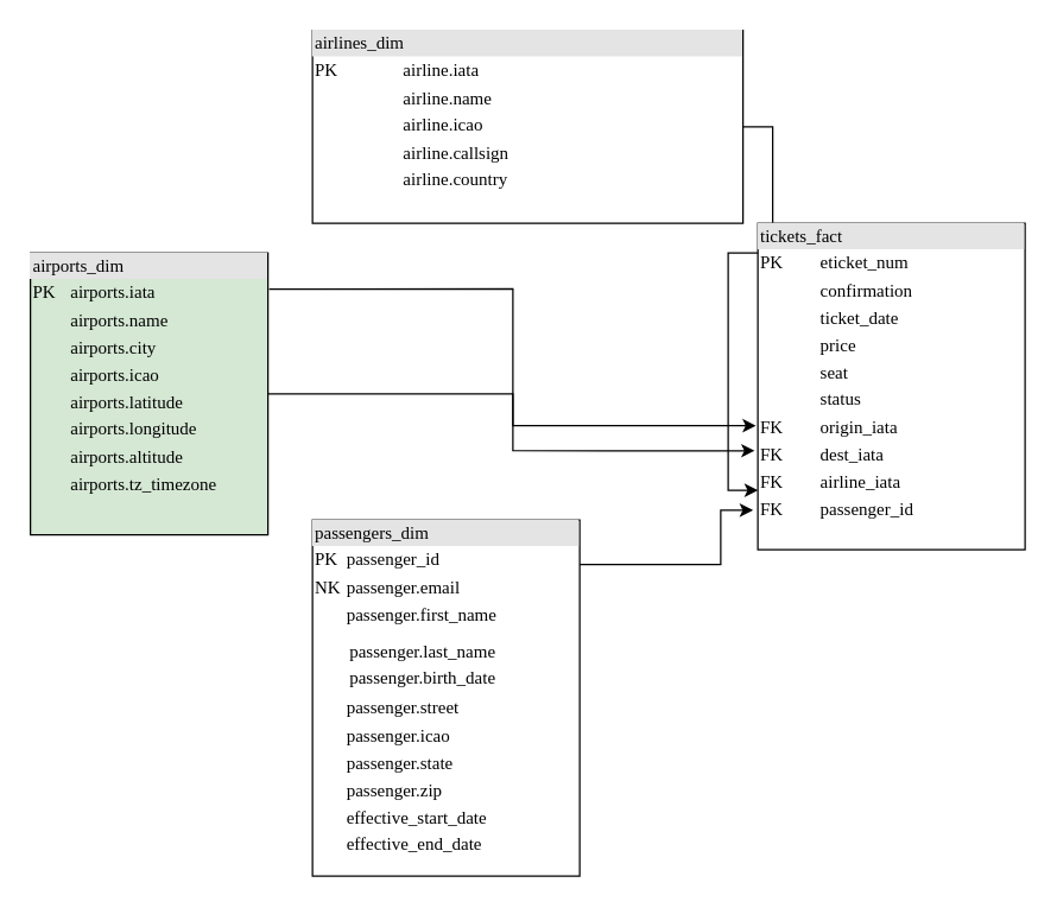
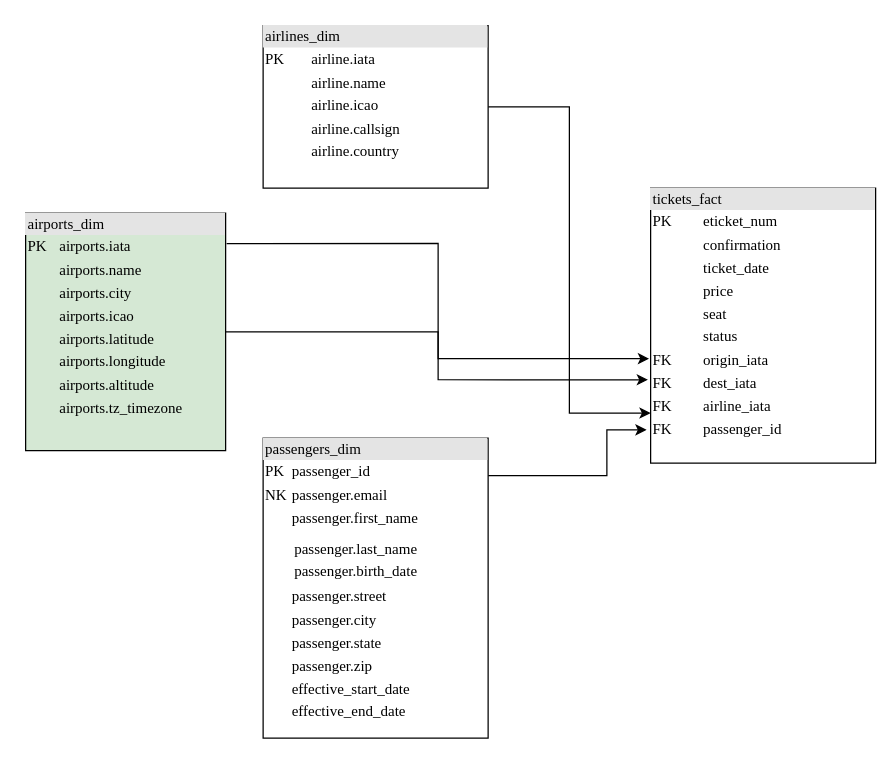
- <mxCell id="3" value="&lt;div style=&quot;box-sizing: border-box ; width: 100% ; background: #e4e4e4 ; padding: 2px&quot;&gt;airlines_dim&lt;/div&gt;&lt;table style=&quot;width: 100% ; font-size: 1em&quot; cellpadding=&quot;2&quot; cellspacing=&quot;0&quot;&gt;&lt;tbody&gt;&lt;tr&gt;&lt;td&gt;PK&lt;/td&gt;&lt;td&gt;airline.iata&lt;/td&gt;&lt;/tr&gt;&lt;tr&gt;&lt;td&gt;&lt;br&gt;&lt;/td&gt;&lt;td&gt;airline.name&lt;/td&gt;&lt;/tr&gt;&lt;tr&gt;&lt;td&gt;&lt;/td&gt;&lt;td&gt;airline.icao&lt;/td&gt;&lt;/tr&gt;&lt;tr&gt;&lt;td&gt;&lt;br&gt;&lt;/td&gt;&lt;td&gt;airline.callsign&lt;br&gt;&lt;/td&gt;&lt;/tr&gt;&lt;tr&gt;&lt;td&gt;&lt;br&gt;&lt;/td&gt;&lt;td&gt;airline.country&lt;/td&gt;&lt;/tr&gt;&lt;/tbody&gt;&lt;/table&gt;" style="verticalAlign=top;align=left;overflow=fill;html=1;rounded=0;shadow=0;comic=0;labelBackgroundColor=none;strokeWidth=1;fontFamily=Verdana;fontSize=12" parent="1" vertex="1"><mxGeometry x="210" y="20" width="290" height="130" as="geometry" /></mxCell>
+ <mxCell id="3" value="&lt;div style=&quot;box-sizing: border-box ; width: 100% ; background: #e4e4e4 ; padding: 2px&quot;&gt;airlines_dim&lt;/div&gt;&lt;table style=&quot;width: 100% ; font-size: 1em&quot; cellpadding=&quot;2&quot; cellspacing=&quot;0&quot;&gt;&lt;tbody&gt;&lt;tr&gt;&lt;td&gt;PK&lt;/td&gt;&lt;td&gt;airline.iata&lt;/td&gt;&lt;/tr&gt;&lt;tr&gt;&lt;td&gt;&lt;br&gt;&lt;/td&gt;&lt;td&gt;airline.name&lt;/td&gt;&lt;/tr&gt;&lt;tr&gt;&lt;td&gt;&lt;/td&gt;&lt;td&gt;airline.icao&lt;/td&gt;&lt;/tr&gt;&lt;tr&gt;&lt;td&gt;&lt;br&gt;&lt;/td&gt;&lt;td&gt;airline.callsign&lt;br&gt;&lt;/td&gt;&lt;/tr&gt;&lt;tr&gt;&lt;td&gt;&lt;br&gt;&lt;/td&gt;&lt;td&gt;airline.country&lt;/td&gt;&lt;/tr&gt;&lt;/tbody&gt;&lt;/table&gt;" style="verticalAlign=top;align=left;overflow=fill;html=1;rounded=0;shadow=0;comic=0;labelBackgroundColor=none;strokeWidth=1;fontFamily=Verdana;fontSize=12" parent="1" vertex="1"><mxGeometry x="210" y="20" width="180" height="130" as="geometry" /></mxCell>
- <mxCell id="9" value="&lt;div style=&quot;box-sizing: border-box ; width: 100% ; background: #e4e4e4 ; padding: 2px&quot;&gt;tickets_fact&lt;/div&gt;&lt;table style=&quot;width: 100% ; font-size: 1em&quot; cellpadding=&quot;2&quot; cellspacing=&quot;0&quot;&gt;&lt;tbody&gt;&lt;tr&gt;&lt;td&gt;PK&lt;/td&gt;&lt;td&gt;eticket_num&lt;/td&gt;&lt;/tr&gt;&lt;tr&gt;&lt;td&gt;&lt;br&gt;&lt;/td&gt;&lt;td&gt;confirmation&lt;/td&gt;&lt;/tr&gt;&lt;tr&gt;&lt;td&gt;&lt;/td&gt;&lt;td&gt;ticket_date&lt;/td&gt;&lt;/tr&gt;&lt;tr&gt;&lt;td&gt;&lt;br&gt;&lt;/td&gt;&lt;td&gt;price&lt;br&gt;&lt;/td&gt;&lt;/tr&gt;&lt;tr&gt;&lt;td&gt;&lt;br&gt;&lt;/td&gt;&lt;td&gt;seat&lt;/td&gt;&lt;/tr&gt;&lt;tr&gt;&lt;td&gt;&lt;br&gt;&lt;/td&gt;&lt;td&gt;status&lt;/td&gt;&lt;/tr&gt;&lt;tr&gt;&lt;td&gt;FK&lt;/td&gt;&lt;td&gt;origin_iata&lt;/td&gt;&lt;/tr&gt;&lt;tr&gt;&lt;td&gt;FK&lt;/td&gt;&lt;td&gt;dest_iata&lt;/td&gt;&lt;/tr&gt;&lt;tr&gt;&lt;td&gt;FK&lt;/td&gt;&lt;td&gt;airline_iata&lt;/td&gt;&lt;/tr&gt;&lt;tr&gt;&lt;td&gt;FK&lt;/td&gt;&lt;td&gt;passenger_id&lt;/td&gt;&lt;/tr&gt;&lt;/tbody&gt;&lt;/table&gt;" style="verticalAlign=top;align=left;overflow=fill;html=1;rounded=0;shadow=0;comic=0;labelBackgroundColor=none;strokeWidth=1;fontFamily=Verdana;fontSize=12" vertex="1" parent="1"><mxGeometry x="510" y="150" width="180" height="220" as="geometry" /></mxCell>
+ <mxCell id="9" value="&lt;div style=&quot;box-sizing: border-box ; width: 100% ; background: #e4e4e4 ; padding: 2px&quot;&gt;tickets_fact&lt;/div&gt;&lt;table style=&quot;width: 100% ; font-size: 1em&quot; cellpadding=&quot;2&quot; cellspacing=&quot;0&quot;&gt;&lt;tbody&gt;&lt;tr&gt;&lt;td&gt;PK&lt;/td&gt;&lt;td&gt;eticket_num&lt;/td&gt;&lt;/tr&gt;&lt;tr&gt;&lt;td&gt;&lt;br&gt;&lt;/td&gt;&lt;td&gt;confirmation&lt;/td&gt;&lt;/tr&gt;&lt;tr&gt;&lt;td&gt;&lt;/td&gt;&lt;td&gt;ticket_date&lt;/td&gt;&lt;/tr&gt;&lt;tr&gt;&lt;td&gt;&lt;br&gt;&lt;/td&gt;&lt;td&gt;price&lt;br&gt;&lt;/td&gt;&lt;/tr&gt;&lt;tr&gt;&lt;td&gt;&lt;br&gt;&lt;/td&gt;&lt;td&gt;seat&lt;/td&gt;&lt;/tr&gt;&lt;tr&gt;&lt;td&gt;&lt;br&gt;&lt;/td&gt;&lt;td&gt;status&lt;/td&gt;&lt;/tr&gt;&lt;tr&gt;&lt;td&gt;FK&lt;/td&gt;&lt;td&gt;origin_iata&lt;/td&gt;&lt;/tr&gt;&lt;tr&gt;&lt;td&gt;FK&lt;/td&gt;&lt;td&gt;dest_iata&lt;/td&gt;&lt;/tr&gt;&lt;tr&gt;&lt;td&gt;FK&lt;/td&gt;&lt;td&gt;airline_iata&lt;/td&gt;&lt;/tr&gt;&lt;tr&gt;&lt;td&gt;FK&lt;/td&gt;&lt;td&gt;passenger_id&lt;/td&gt;&lt;/tr&gt;&lt;/tbody&gt;&lt;/table&gt;" style="verticalAlign=top;align=left;overflow=fill;html=1;rounded=0;shadow=0;comic=0;labelBackgroundColor=none;strokeWidth=1;fontFamily=Verdana;fontSize=12" vertex="1" parent="1"><mxGeometry x="520" y="150" width="180" height="220" as="geometry" /></mxCell>
- <mxCell id="8" value="&lt;div style=&quot;box-sizing: border-box ; width: 100% ; background: #e4e4e4 ; padding: 2px&quot;&gt;passengers_dim&lt;/div&gt;&lt;table style=&quot;width: 100% ; font-size: 1em&quot; cellpadding=&quot;2&quot; cellspacing=&quot;0&quot;&gt;&lt;tbody&gt;&lt;tr&gt;&lt;td&gt;PK&lt;/td&gt;&lt;td&gt;passenger_id&lt;/td&gt;&lt;/tr&gt;&lt;tr&gt;&lt;td&gt;NK&lt;/td&gt;&lt;td&gt;passenger.email&lt;/td&gt;&lt;/tr&gt;&lt;tr&gt;&lt;td&gt;&lt;/td&gt;&lt;td&gt;passenger.first_name&lt;/td&gt;&lt;/tr&gt;&lt;tr&gt;&lt;td&gt;&lt;br&gt;&lt;/td&gt;&lt;td&gt;&lt;table style=&quot;border-color: var(--border-color); font-size: 1em; width: 180px;&quot; cellpadding=&quot;2&quot; cellspacing=&quot;0&quot;&gt;&lt;tbody style=&quot;border-color: var(--border-color);&quot;&gt;&lt;tr style=&quot;border-color: var(--border-color);&quot;&gt;&lt;td style=&quot;border-color: var(--border-color);&quot;&gt;&lt;/td&gt;&lt;/tr&gt;&lt;tr style=&quot;border-color: var(--border-color);&quot;&gt;&lt;td style=&quot;border-color: var(--border-color);&quot;&gt;passenger.last_name&lt;/td&gt;&lt;/tr&gt;&lt;tr style=&quot;border-color: var(--border-color);&quot;&gt;&lt;td style=&quot;border-color: var(--border-color);&quot;&gt;passenger.birth_date&lt;/td&gt;&lt;/tr&gt;&lt;/tbody&gt;&lt;/table&gt;&lt;/td&gt;&lt;/tr&gt;&lt;tr&gt;&lt;td&gt;&lt;br&gt;&lt;/td&gt;&lt;td&gt;passenger.street&lt;br&gt;&lt;/td&gt;&lt;/tr&gt;&lt;tr&gt;&lt;td&gt;&lt;br&gt;&lt;/td&gt;&lt;td&gt;passenger.icao&lt;br&gt;&lt;/td&gt;&lt;/tr&gt;&lt;tr&gt;&lt;td&gt;&lt;br&gt;&lt;/td&gt;&lt;td&gt;passenger.state&lt;/td&gt;&lt;/tr&gt;&lt;tr&gt;&lt;td&gt;&lt;br&gt;&lt;/td&gt;&lt;td&gt;passenger.zip&lt;/td&gt;&lt;/tr&gt;&lt;tr&gt;&lt;td&gt;&lt;br&gt;&lt;/td&gt;&lt;td&gt;effective_start_date&lt;/td&gt;&lt;/tr&gt;&lt;tr&gt;&lt;td&gt;&lt;br&gt;&lt;/td&gt;&lt;td&gt;effective_end_date&lt;/td&gt;&lt;/tr&gt;&lt;/tbody&gt;&lt;/table&gt;" style="verticalAlign=top;align=left;overflow=fill;html=1;rounded=0;shadow=0;comic=0;labelBackgroundColor=none;strokeWidth=1;fontFamily=Verdana;fontSize=12" parent="1" vertex="1"><mxGeometry x="210" y="350" width="180" height="240" as="geometry" /></mxCell>
+ <mxCell id="8" value="&lt;div style=&quot;box-sizing: border-box ; width: 100% ; background: #e4e4e4 ; padding: 2px&quot;&gt;passengers_dim&lt;/div&gt;&lt;table style=&quot;width: 100% ; font-size: 1em&quot; cellpadding=&quot;2&quot; cellspacing=&quot;0&quot;&gt;&lt;tbody&gt;&lt;tr&gt;&lt;td&gt;PK&lt;/td&gt;&lt;td&gt;passenger_id&lt;/td&gt;&lt;/tr&gt;&lt;tr&gt;&lt;td&gt;NK&lt;/td&gt;&lt;td&gt;passenger.email&lt;/td&gt;&lt;/tr&gt;&lt;tr&gt;&lt;td&gt;&lt;/td&gt;&lt;td&gt;passenger.first_name&lt;/td&gt;&lt;/tr&gt;&lt;tr&gt;&lt;td&gt;&lt;br&gt;&lt;/td&gt;&lt;td&gt;&lt;table style=&quot;border-color: var(--border-color); font-size: 1em; width: 180px;&quot; cellpadding=&quot;2&quot; cellspacing=&quot;0&quot;&gt;&lt;tbody style=&quot;border-color: var(--border-color);&quot;&gt;&lt;tr style=&quot;border-color: var(--border-color);&quot;&gt;&lt;td style=&quot;border-color: var(--border-color);&quot;&gt;&lt;/td&gt;&lt;/tr&gt;&lt;tr style=&quot;border-color: var(--border-color);&quot;&gt;&lt;td style=&quot;border-color: var(--border-color);&quot;&gt;passenger.last_name&lt;/td&gt;&lt;/tr&gt;&lt;tr style=&quot;border-color: var(--border-color);&quot;&gt;&lt;td style=&quot;border-color: var(--border-color);&quot;&gt;passenger.birth_date&lt;/td&gt;&lt;/tr&gt;&lt;/tbody&gt;&lt;/table&gt;&lt;/td&gt;&lt;/tr&gt;&lt;tr&gt;&lt;td&gt;&lt;br&gt;&lt;/td&gt;&lt;td&gt;passenger.street&lt;br&gt;&lt;/td&gt;&lt;/tr&gt;&lt;tr&gt;&lt;td&gt;&lt;br&gt;&lt;/td&gt;&lt;td&gt;passenger.city&lt;br&gt;&lt;/td&gt;&lt;/tr&gt;&lt;tr&gt;&lt;td&gt;&lt;br&gt;&lt;/td&gt;&lt;td&gt;passenger.state&lt;/td&gt;&lt;/tr&gt;&lt;tr&gt;&lt;td&gt;&lt;br&gt;&lt;/td&gt;&lt;td&gt;passenger.zip&lt;/td&gt;&lt;/tr&gt;&lt;tr&gt;&lt;td&gt;&lt;br&gt;&lt;/td&gt;&lt;td&gt;effective_start_date&lt;/td&gt;&lt;/tr&gt;&lt;tr&gt;&lt;td&gt;&lt;br&gt;&lt;/td&gt;&lt;td&gt;effective_end_date&lt;/td&gt;&lt;/tr&gt;&lt;/tbody&gt;&lt;/table&gt;" style="verticalAlign=top;align=left;overflow=fill;html=1;rounded=0;shadow=0;comic=0;labelBackgroundColor=none;strokeWidth=1;fontFamily=Verdana;fontSize=12" parent="1" vertex="1"><mxGeometry x="210" y="350" width="180" height="240" as="geometry" /></mxCell>
